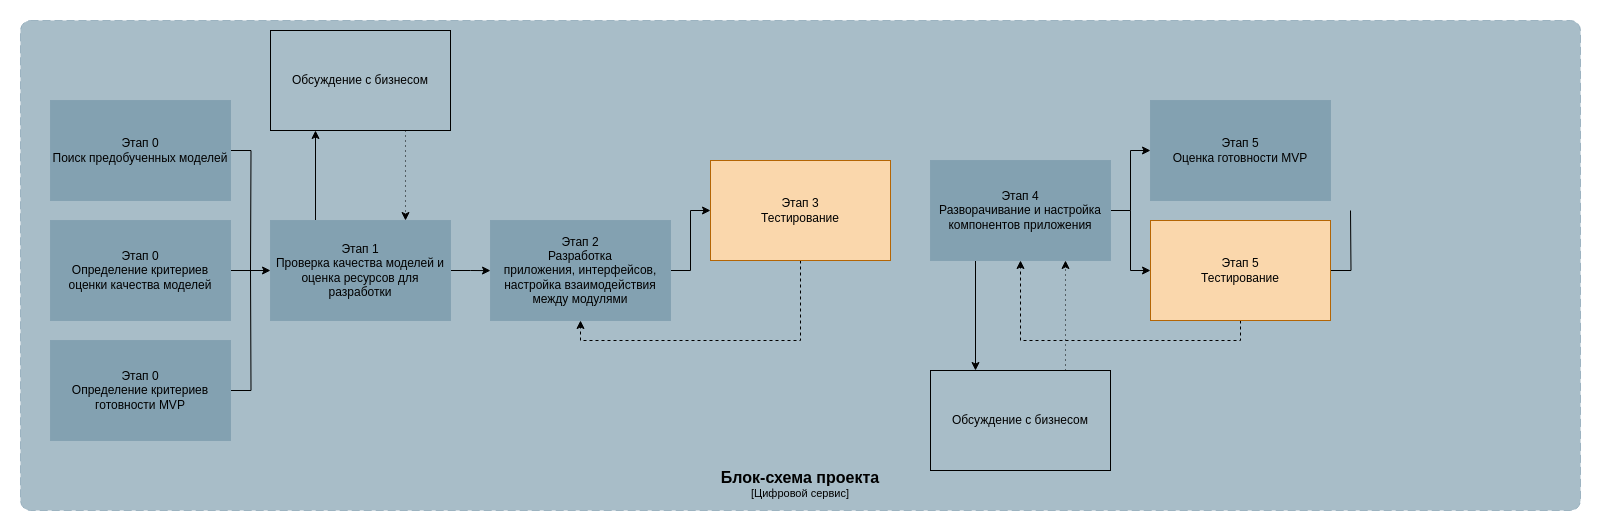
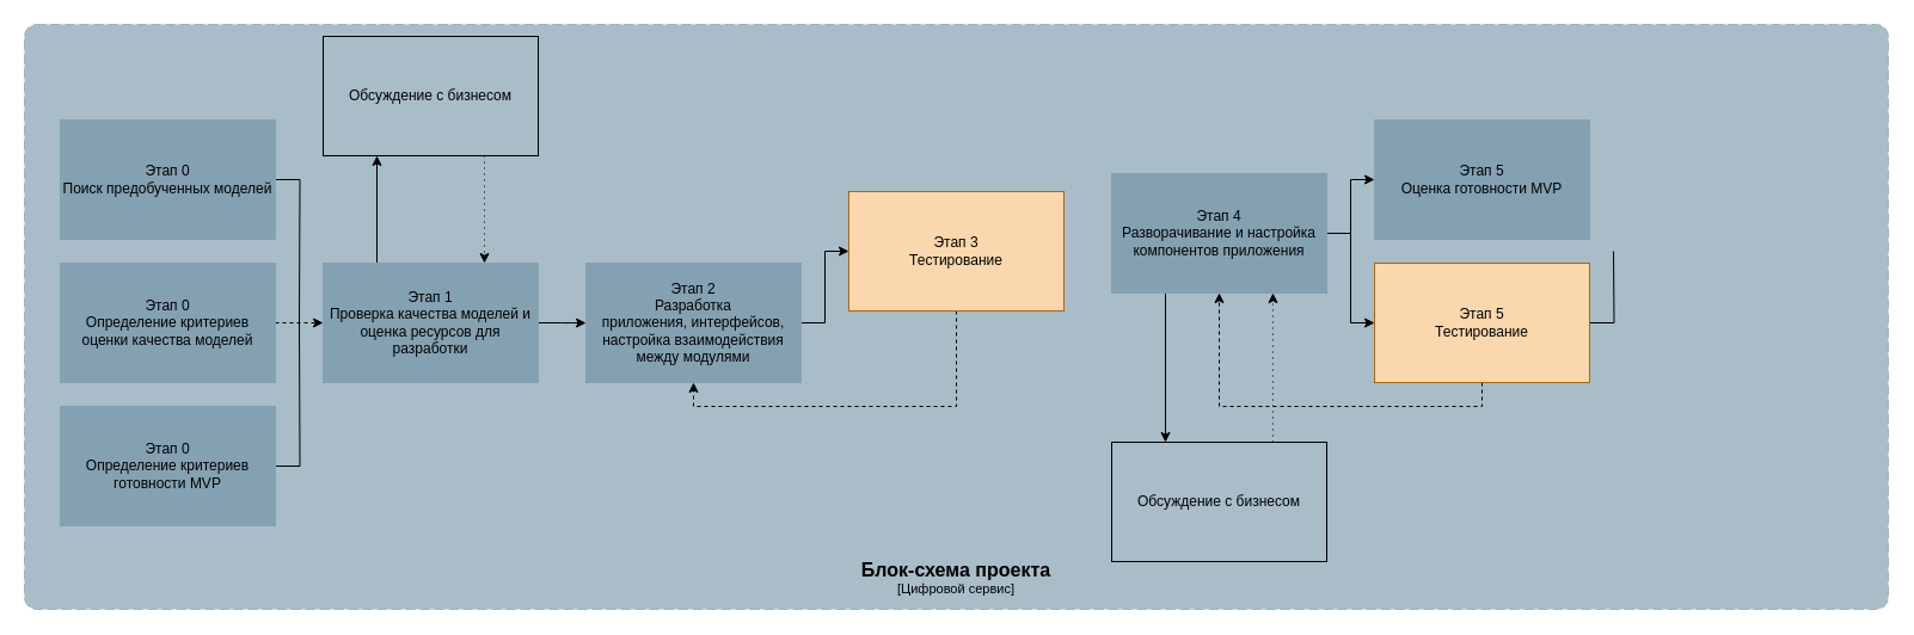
- <mxCell id="18" value="&lt;span&gt;Этап 4&lt;br&gt;Разворачивание и настройка компонентов приложения&lt;br&gt;&lt;/span&gt;" style="rounded=0;whiteSpace=wrap;html=1;strokeColor=#85a2b2;fillColor=#83a1b1;fontStyle=0" vertex="1" parent="1"><mxGeometry x="930" y="160" width="180" height="100" as="geometry" /></mxCell>
+ <mxCell id="18" value="&lt;span&gt;Этап 4&lt;br&gt;Разворачивание и настройка компонентов приложения&lt;br&gt;&lt;/span&gt;" style="rounded=0;whiteSpace=wrap;html=1;strokeColor=#85a2b2;fillColor=#83a1b1;fontStyle=0" vertex="1" parent="1"><mxGeometry x="930" y="145" width="180" height="100" as="geometry" /></mxCell>
- <mxCell id="5" style="edgeStyle=orthogonalEdgeStyle;rounded=0;orthogonalLoop=1;jettySize=auto;html=1;exitX=1;exitY=0.5;exitDx=0;exitDy=0;entryX=0;entryY=0.5;entryDx=0;entryDy=0;" edge="1" parent="1" source="6" target="11"><mxGeometry relative="1" as="geometry" /></mxCell>
+ <mxCell id="5" style="edgeStyle=orthogonalEdgeStyle;rounded=0;orthogonalLoop=1;jettySize=auto;html=1;exitX=1;exitY=0.5;exitDx=0;exitDy=0;entryX=0;entryY=0.5;entryDx=0;entryDy=0;dashed=1;" edge="1" parent="1" source="6" target="11"><mxGeometry relative="1" as="geometry" /></mxCell>
